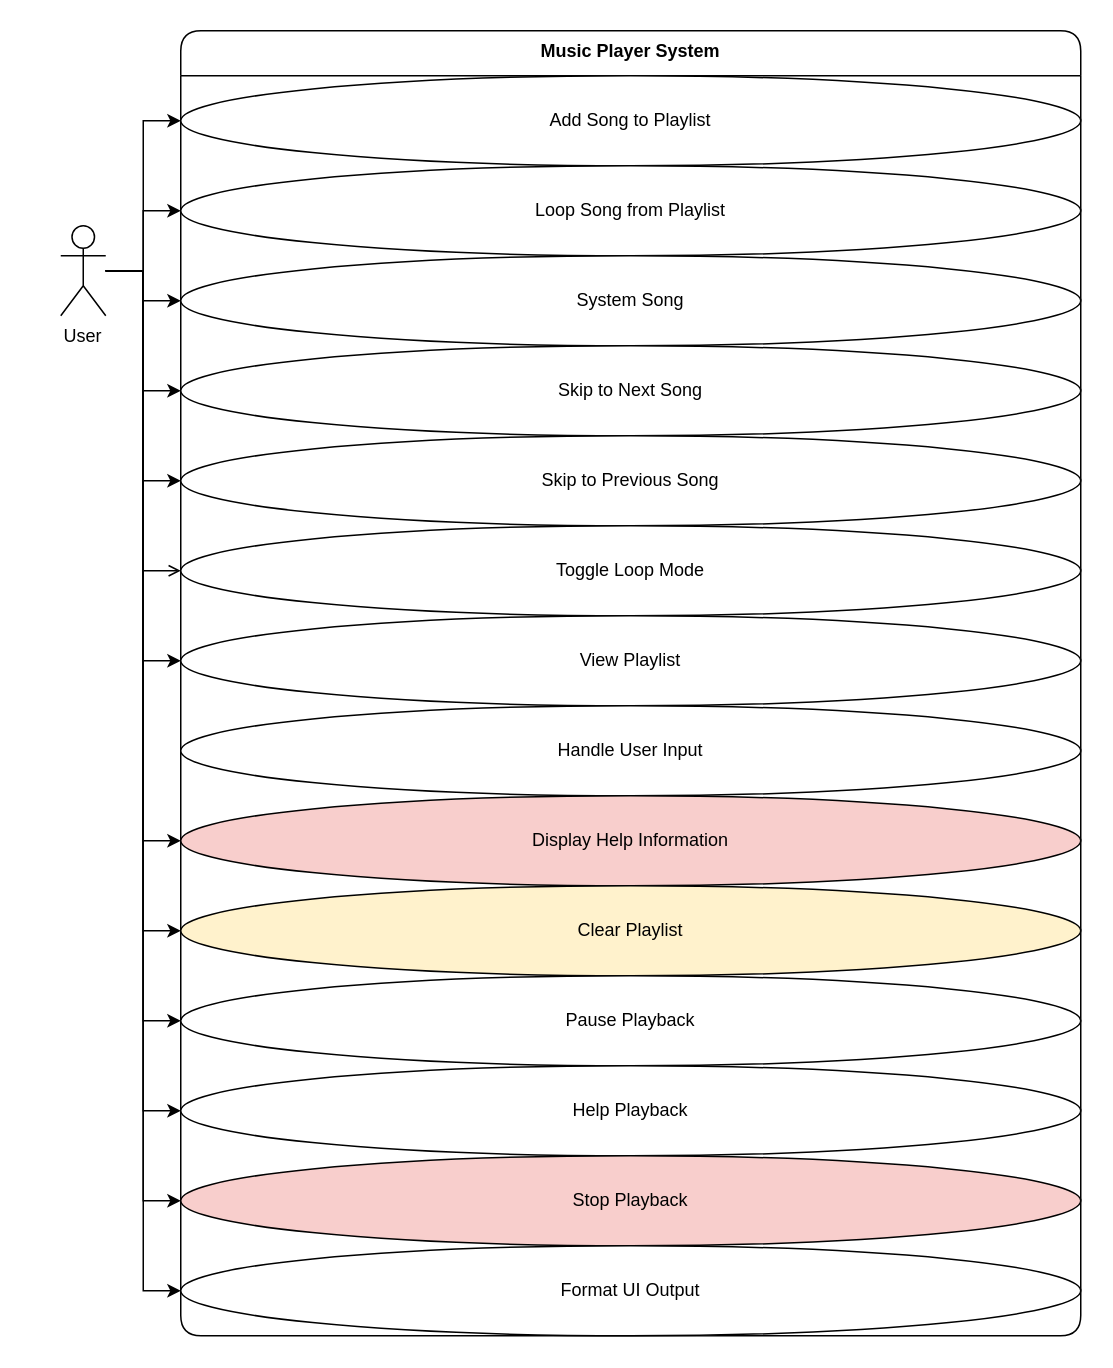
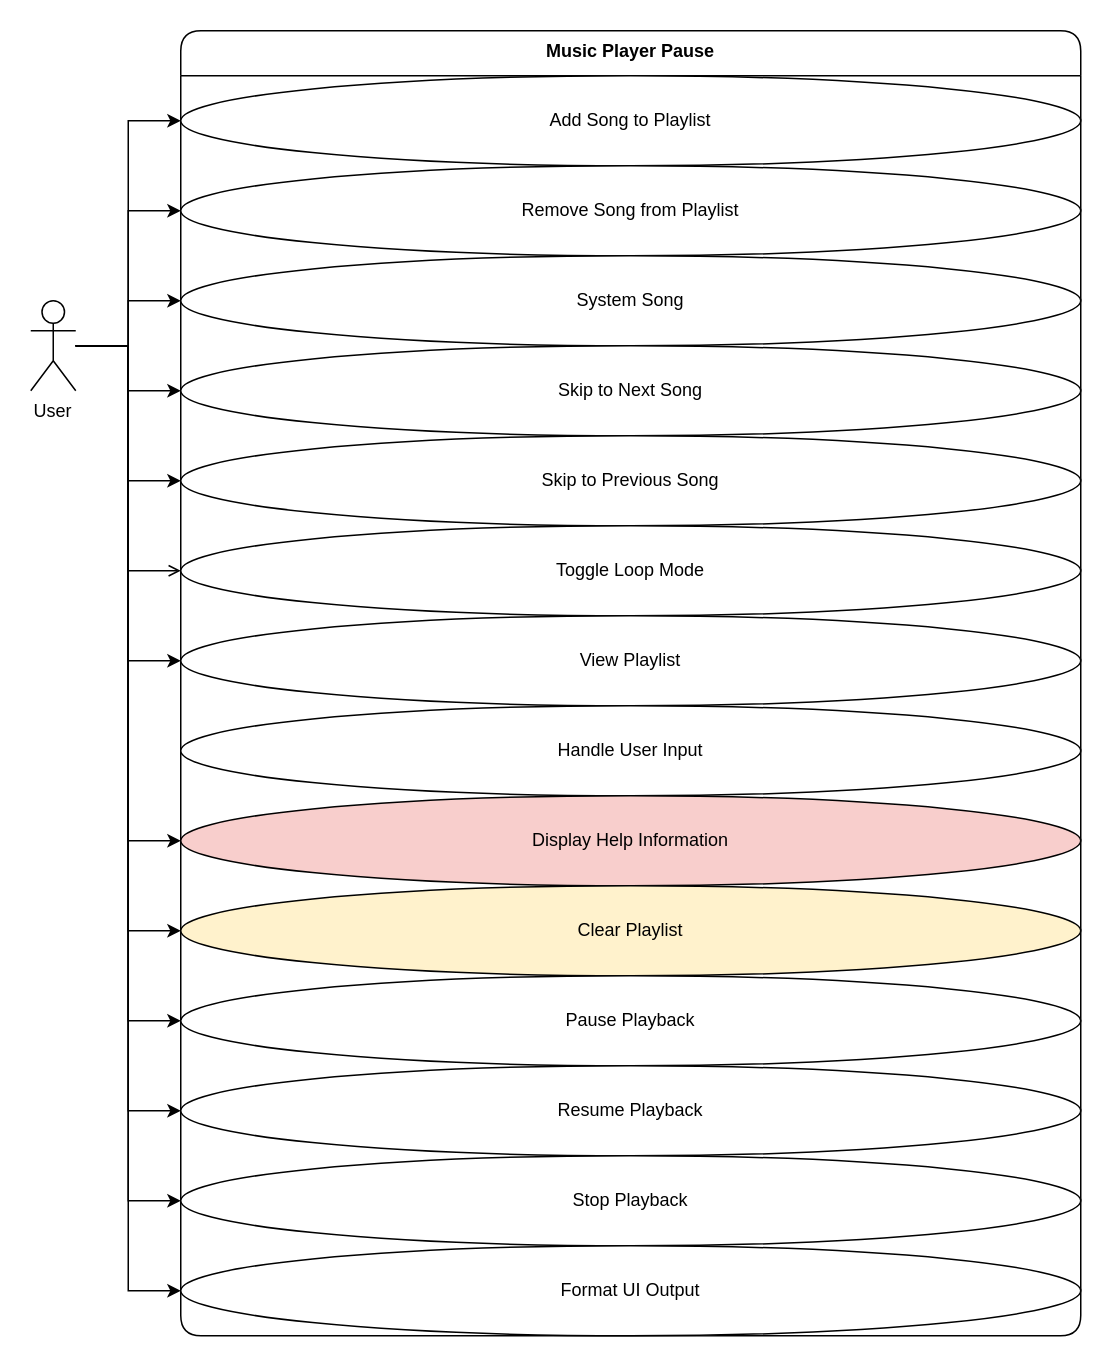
- <mxCell id="2" value="Music Player System" style="swimlane;fontStyle=1;align=center;verticalAlign=top;childLayout=stackLayout;horizontal=1;startSize=30;horizontalStack=0;resizeParent=1;resizeParentMax=0;resizeLast=0;collapsible=0;marginBottom=0;strokeColor=#000000;fillColor=none;rounded=1;" vertex="1" parent="1"><mxGeometry x="120" y="20" width="600" height="870" as="geometry" /></mxCell>
+ <mxCell id="2" value="Music Player Pause" style="swimlane;fontStyle=1;align=center;verticalAlign=top;childLayout=stackLayout;horizontal=1;startSize=30;horizontalStack=0;resizeParent=1;resizeParentMax=0;resizeLast=0;collapsible=0;marginBottom=0;strokeColor=#000000;fillColor=none;rounded=1;" vertex="1" parent="1"><mxGeometry x="120" y="20" width="600" height="870" as="geometry" /></mxCell>
- <mxCell id="4" value="Loop Song from Playlist" style="ellipse;whiteSpace=wrap;align=center;strokeColor=#000000;fillColor=#ffffff;" vertex="1" parent="2"><mxGeometry y="90" width="600" height="60" as="geometry" /></mxCell>
+ <mxCell id="4" value="Remove Song from Playlist" style="ellipse;whiteSpace=wrap;align=center;strokeColor=#000000;fillColor=#ffffff;" vertex="1" parent="2"><mxGeometry y="90" width="600" height="60" as="geometry" /></mxCell>
- <mxCell id="17" value="User" style="actor;shape=umlActor;verticalLabelPosition=bottom;verticalAlign=top;strokeColor=#000000;fillColor=#ffffff;" vertex="1" parent="1"><mxGeometry x="40" y="150" width="30" height="60" as="geometry" /></mxCell>
+ <mxCell id="17" value="User" style="actor;shape=umlActor;verticalLabelPosition=bottom;verticalAlign=top;strokeColor=#000000;fillColor=#ffffff;" vertex="1" parent="1"><mxGeometry x="20" y="200" width="30" height="60" as="geometry" /></mxCell>
- <mxCell id="14" value="Help Playback" style="ellipse;whiteSpace=wrap;align=center;strokeColor=#000000;fillColor=#ffffff;" vertex="1" parent="2"><mxGeometry y="690" width="600" height="60" as="geometry" /></mxCell>
+ <mxCell id="14" value="Resume Playback" style="ellipse;whiteSpace=wrap;align=center;strokeColor=#000000;fillColor=#ffffff;" vertex="1" parent="2"><mxGeometry y="690" width="600" height="60" as="geometry" /></mxCell>
- <mxCell id="15" value="Stop Playback" style="ellipse;whiteSpace=wrap;align=center;strokeColor=#000000;fillColor=#f8cecc;" vertex="1" parent="2"><mxGeometry y="750" width="600" height="60" as="geometry" /></mxCell>
+ <mxCell id="15" value="Stop Playback" style="ellipse;whiteSpace=wrap;align=center;strokeColor=#000000;fillColor=#ffffff;" vertex="1" parent="2"><mxGeometry y="750" width="600" height="60" as="geometry" /></mxCell>
